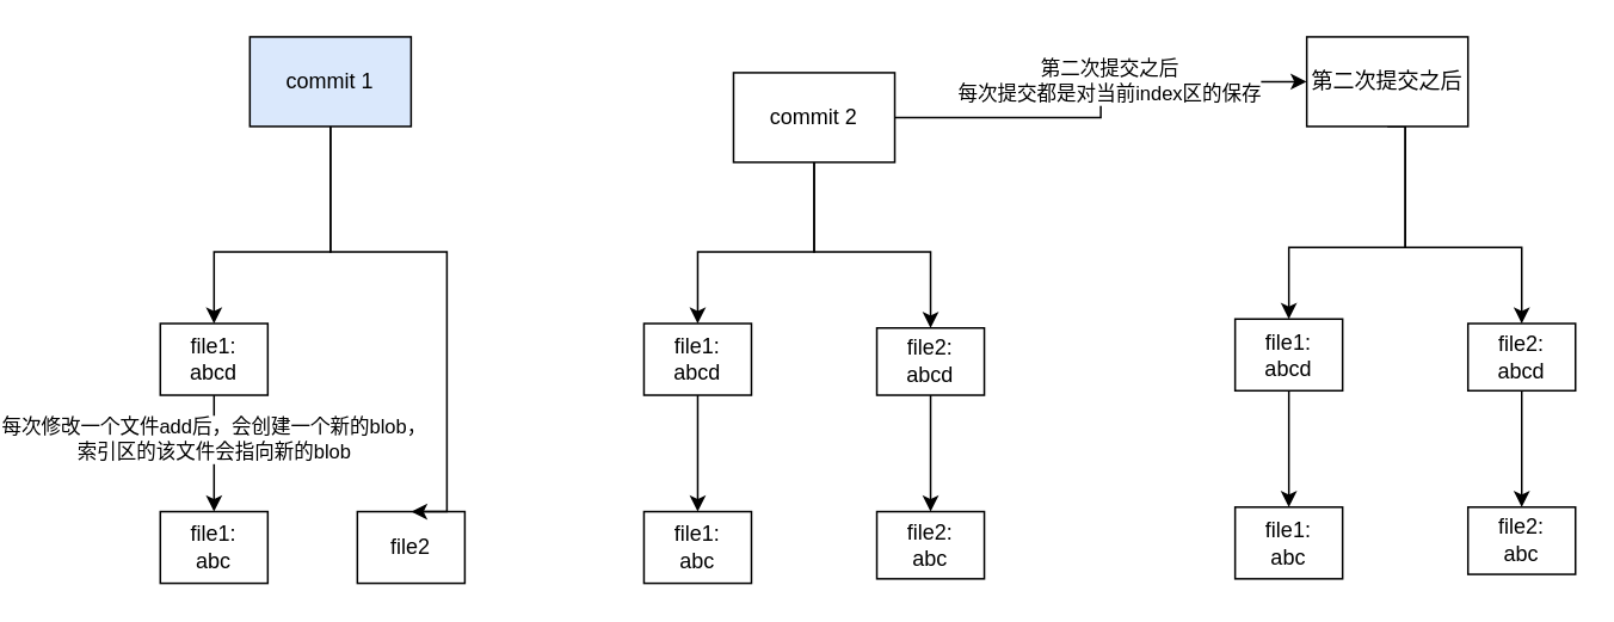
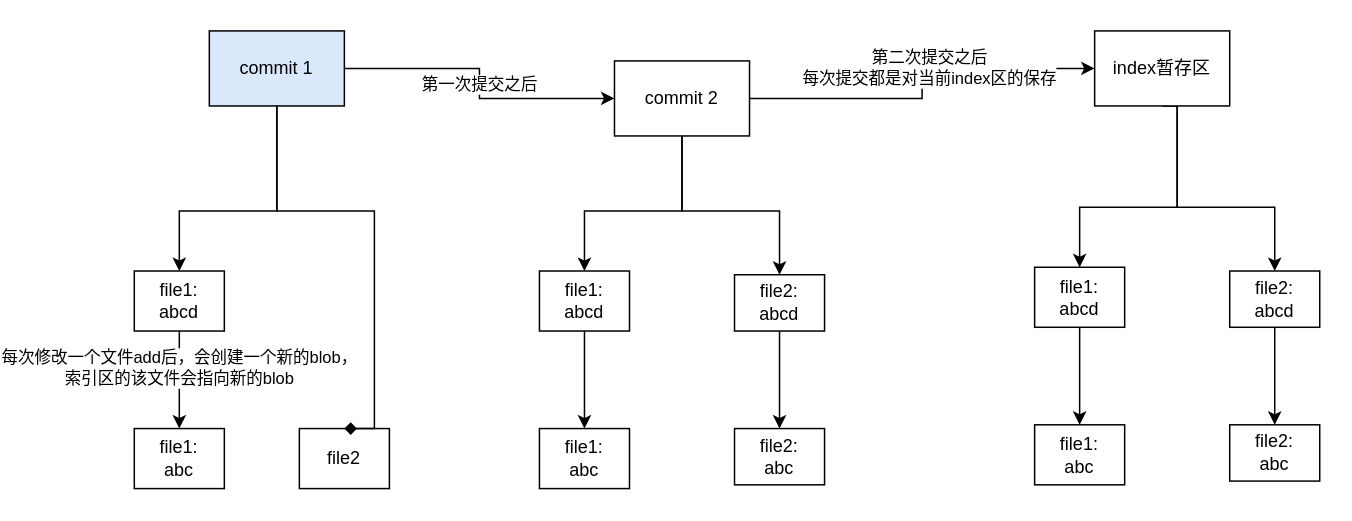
- <mxCell id="30" value="第二次提交之后" style="rounded=0;whiteSpace=wrap;html=1;" vertex="1" parent="1"><mxGeometry x="660" y="20" width="90" height="50" as="geometry" /></mxCell>
+ <mxCell id="30" value="index暂存区" style="rounded=0;whiteSpace=wrap;html=1;" vertex="1" parent="1"><mxGeometry x="660" y="20" width="90" height="50" as="geometry" /></mxCell>
+ <mxCell id="9" value="" style="edgeStyle=orthogonalEdgeStyle;rounded=0;orthogonalLoop=1;jettySize=auto;html=1;" edge="1" parent="1" source="11" target="21"><mxGeometry relative="1" as="geometry"><mxPoint x="245" y="45" as="targetPoint" /></mxGeometry></mxCell>
+ <mxCell id="10" value="第一次提交之后" style="edgeLabel;html=1;align=center;verticalAlign=middle;resizable=0;points=[];" vertex="1" connectable="0" parent="9"><mxGeometry x="-0.004" y="-1" relative="1" as="geometry"><mxPoint as="offset" /></mxGeometry></mxCell>
- <mxCell id="7" style="edgeStyle=orthogonalEdgeStyle;rounded=0;orthogonalLoop=1;jettySize=auto;html=1;entryX=0.5;entryY=0;entryDx=0;entryDy=0;exitX=0.5;exitY=1;exitDx=0;exitDy=0;" edge="1" parent="1" source="11" target="3"><mxGeometry relative="1" as="geometry"><Array as="points"><mxPoint x="115" y="140" /><mxPoint x="180" y="140" /></Array></mxGeometry></mxCell>
+ <mxCell id="7" style="edgeStyle=orthogonalEdgeStyle;rounded=0;orthogonalLoop=1;jettySize=auto;html=1;entryX=0.5;entryY=0;entryDx=0;entryDy=0;exitX=0.5;exitY=1;exitDx=0;exitDy=0;endArrow=diamond;" edge="1" parent="1" source="11" target="3"><mxGeometry relative="1" as="geometry"><Array as="points"><mxPoint x="115" y="140" /><mxPoint x="180" y="140" /></Array></mxGeometry></mxCell>
